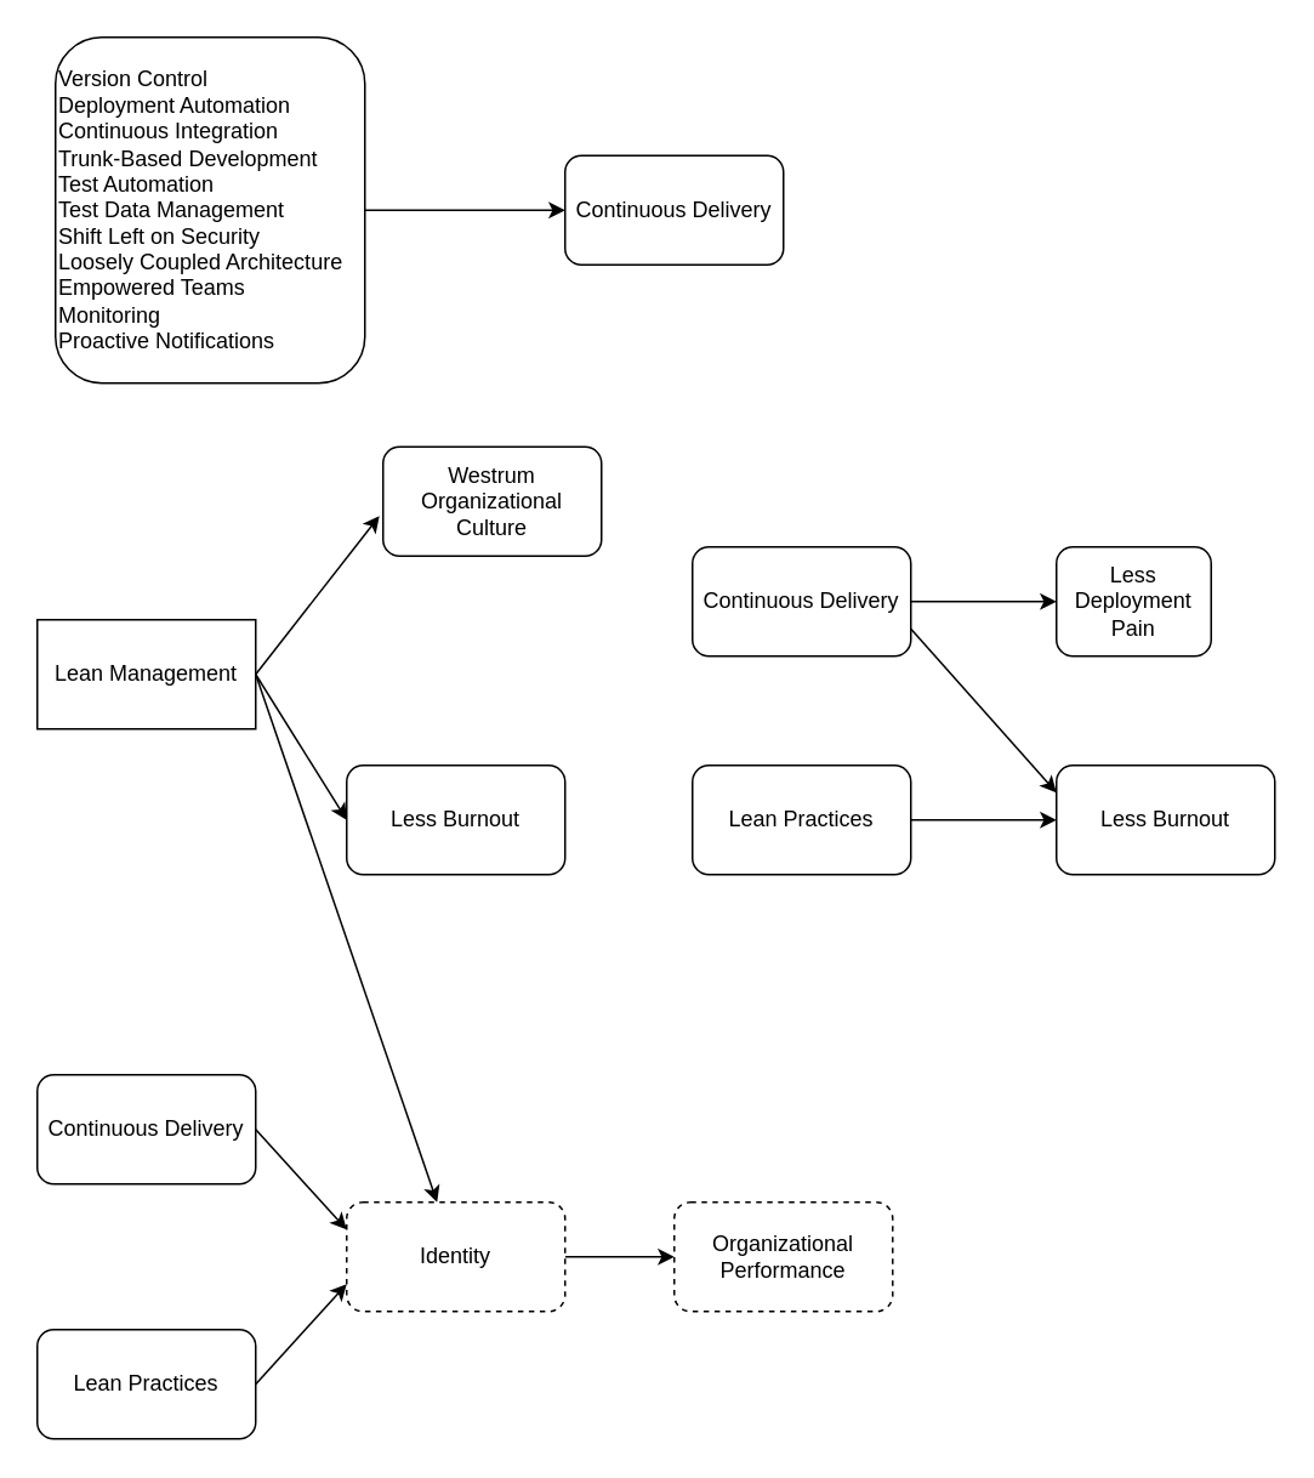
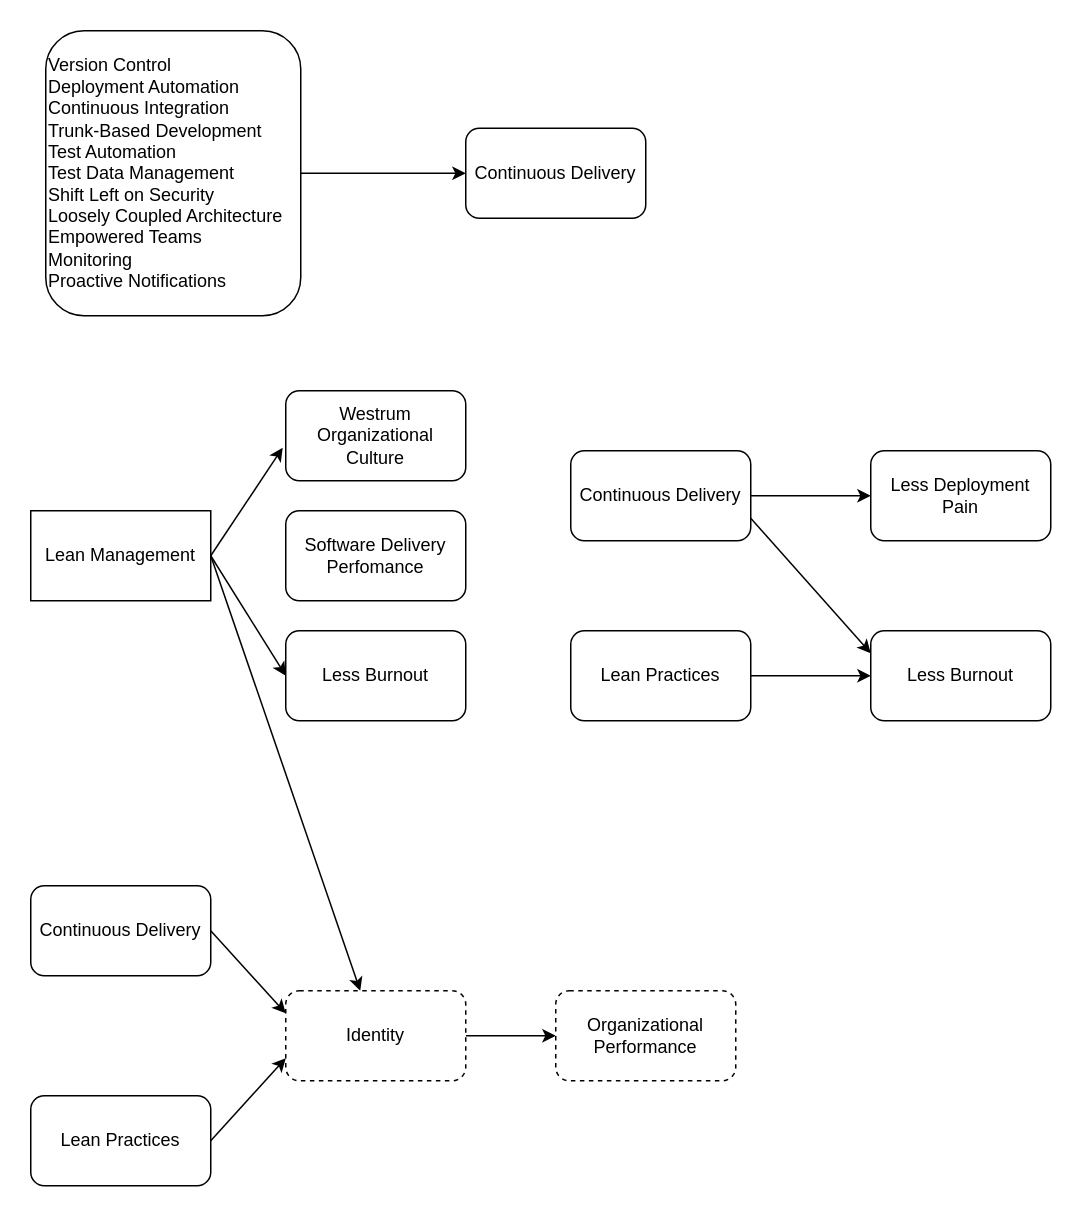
- <mxCell id="6" value="Westrum Organizational Culture" style="rounded=1;whiteSpace=wrap;html=1;align=center;" vertex="1" parent="1"><mxGeometry x="210" y="245" width="120" height="60" as="geometry" /></mxCell>
+ <mxCell id="6" value="Westrum Organizational Culture" style="rounded=1;whiteSpace=wrap;html=1;align=center;" vertex="1" parent="1"><mxGeometry x="190" y="260" width="120" height="60" as="geometry" /></mxCell>
- <mxCell id="14" value="Less Deployment Pain" style="rounded=1;whiteSpace=wrap;html=1;align=center;" vertex="1" parent="1"><mxGeometry x="580" y="300" width="85" height="60" as="geometry" /></mxCell>
+ <mxCell id="14" value="Less Deployment Pain" style="rounded=1;whiteSpace=wrap;html=1;align=center;" vertex="1" parent="1"><mxGeometry x="580" y="300" width="120" height="60" as="geometry" /></mxCell>
+ <mxCell id="7" value="Software Delivery Perfomance" style="rounded=1;whiteSpace=wrap;html=1;align=center;" vertex="1" parent="1"><mxGeometry x="190" y="340" width="120" height="60" as="geometry" /></mxCell>
